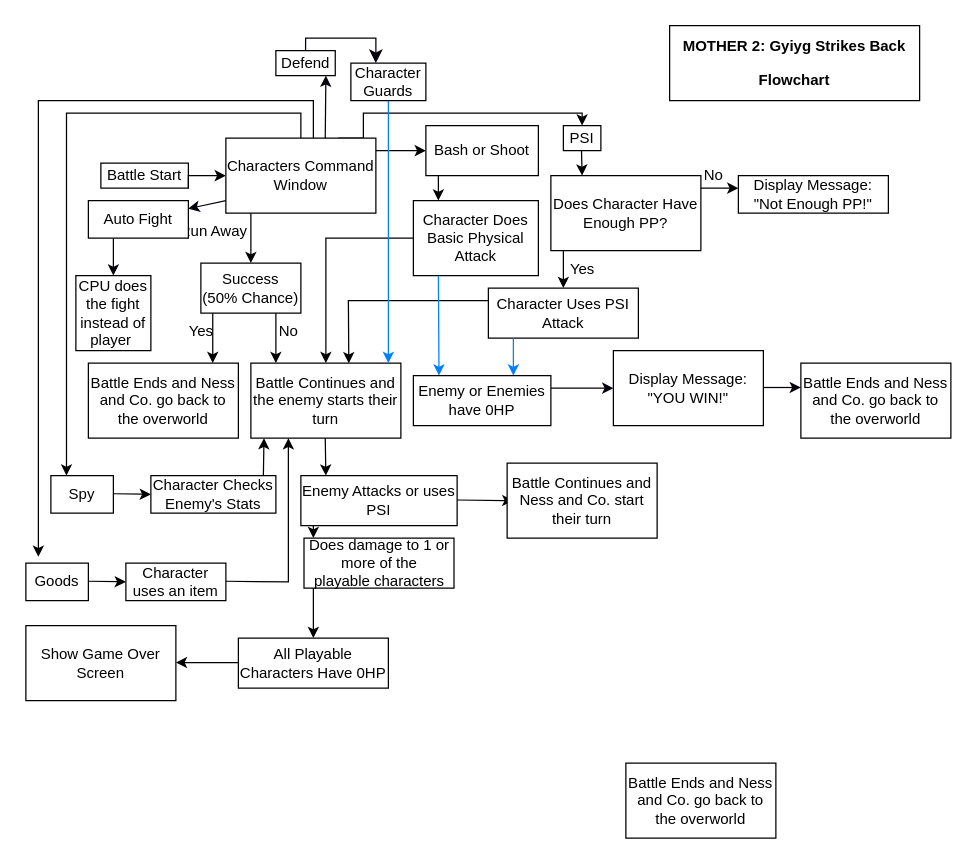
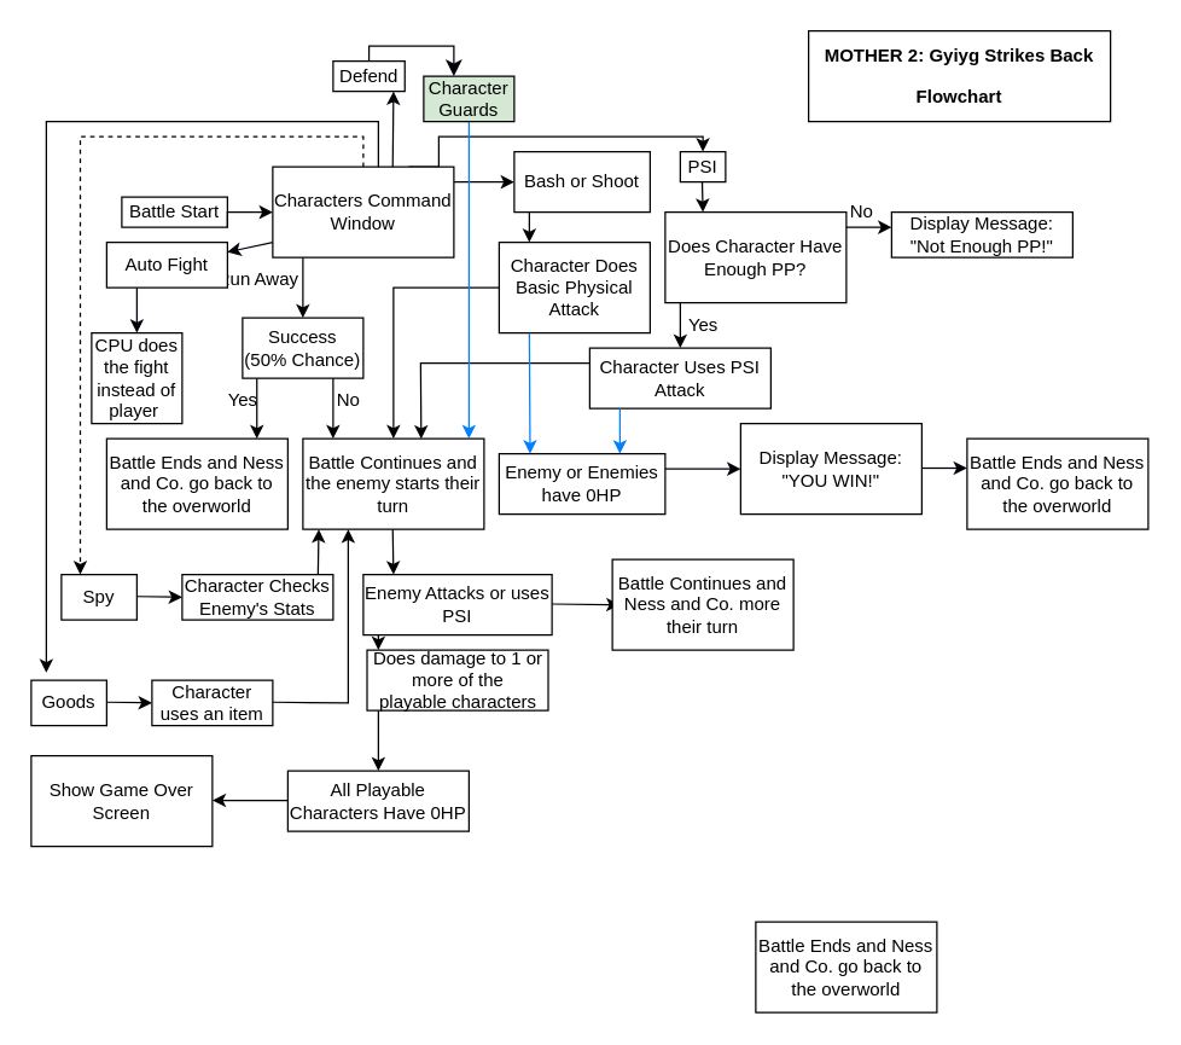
- <mxCell id="60" value="Character Guards" style="rounded=0;whiteSpace=wrap;html=1;" vertex="1" parent="1"><mxGeometry x="280" y="50" width="60" height="30" as="geometry" /></mxCell>
+ <mxCell id="60" value="Character Guards" style="rounded=0;whiteSpace=wrap;html=1;fillColor=#d5e8d4;" vertex="1" parent="1"><mxGeometry x="280" y="50" width="60" height="30" as="geometry" /></mxCell>
- <mxCell id="5" style="edgeStyle=orthogonalEdgeStyle;rounded=0;orthogonalLoop=1;jettySize=auto;html=1;exitX=0.5;exitY=0;exitDx=0;exitDy=0;entryX=0.25;entryY=0;entryDx=0;entryDy=0;" edge="1" parent="1" source="6" target="37"><mxGeometry relative="1" as="geometry"><mxPoint x="30" y="380" as="targetPoint" /></mxGeometry></mxCell>
+ <mxCell id="5" style="edgeStyle=orthogonalEdgeStyle;rounded=0;orthogonalLoop=1;jettySize=auto;html=1;exitX=0.5;exitY=0;exitDx=0;exitDy=0;entryX=0.25;entryY=0;entryDx=0;entryDy=0;dashed=1;" edge="1" parent="1" source="6" target="37"><mxGeometry relative="1" as="geometry"><mxPoint x="30" y="380" as="targetPoint" /></mxGeometry></mxCell>
- <mxCell id="54" value="Battle Continues and Ness and Co. start their turn" style="rounded=0;whiteSpace=wrap;html=1;" vertex="1" parent="1"><mxGeometry x="405" y="370" width="120" height="60" as="geometry" /></mxCell>
+ <mxCell id="54" value="Battle Continues and Ness and Co. more their turn" style="rounded=0;whiteSpace=wrap;html=1;" vertex="1" parent="1"><mxGeometry x="405" y="370" width="120" height="60" as="geometry" /></mxCell>
